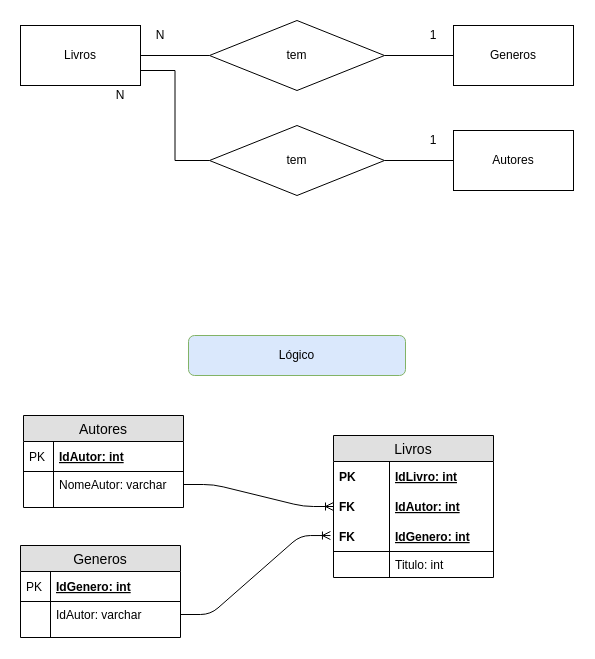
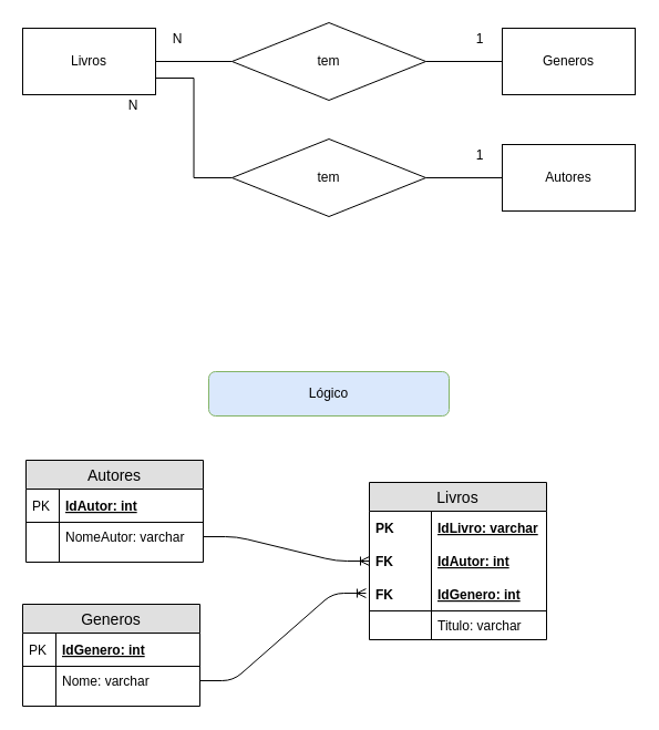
- <mxCell id="24" value="IdLivro: int" style="shape=partialRectangle;top=0;left=0;right=0;bottom=0;align=left;verticalAlign=middle;fillColor=none;spacingLeft=60;spacingRight=4;overflow=hidden;rotatable=0;points=[[0,0.5],[1,0.5]];portConstraint=eastwest;dropTarget=0;fontStyle=5;fontSize=12;" parent="23" vertex="1"><mxGeometry y="26" width="160" height="30" as="geometry" /></mxCell>
+ <mxCell id="24" value="IdLivro: varchar" style="shape=partialRectangle;top=0;left=0;right=0;bottom=0;align=left;verticalAlign=middle;fillColor=none;spacingLeft=60;spacingRight=4;overflow=hidden;rotatable=0;points=[[0,0.5],[1,0.5]];portConstraint=eastwest;dropTarget=0;fontStyle=5;fontSize=12;" parent="23" vertex="1"><mxGeometry y="26" width="160" height="30" as="geometry" /></mxCell>
- <mxCell id="30" value="Titulo: int" style="shape=partialRectangle;top=0;left=0;right=0;bottom=0;align=left;verticalAlign=top;fillColor=none;spacingLeft=60;spacingRight=4;overflow=hidden;rotatable=0;points=[[0,0.5],[1,0.5]];portConstraint=eastwest;dropTarget=0;fontSize=12;" parent="23" vertex="1"><mxGeometry y="116" width="160" height="26" as="geometry" /></mxCell>
+ <mxCell id="30" value="Titulo: varchar" style="shape=partialRectangle;top=0;left=0;right=0;bottom=0;align=left;verticalAlign=top;fillColor=none;spacingLeft=60;spacingRight=4;overflow=hidden;rotatable=0;points=[[0,0.5],[1,0.5]];portConstraint=eastwest;dropTarget=0;fontSize=12;" parent="23" vertex="1"><mxGeometry y="116" width="160" height="26" as="geometry" /></mxCell>
- <mxCell id="19" value="IdAutor: varchar" style="shape=partialRectangle;top=0;left=0;right=0;bottom=0;align=left;verticalAlign=top;fillColor=none;spacingLeft=34;spacingRight=4;overflow=hidden;rotatable=0;points=[[0,0.5],[1,0.5]];portConstraint=eastwest;dropTarget=0;fontSize=12;" parent="16" vertex="1"><mxGeometry y="56" width="160" height="26" as="geometry" /></mxCell>
+ <mxCell id="19" value="Nome: varchar" style="shape=partialRectangle;top=0;left=0;right=0;bottom=0;align=left;verticalAlign=top;fillColor=none;spacingLeft=34;spacingRight=4;overflow=hidden;rotatable=0;points=[[0,0.5],[1,0.5]];portConstraint=eastwest;dropTarget=0;fontSize=12;" parent="16" vertex="1"><mxGeometry y="56" width="160" height="26" as="geometry" /></mxCell>
